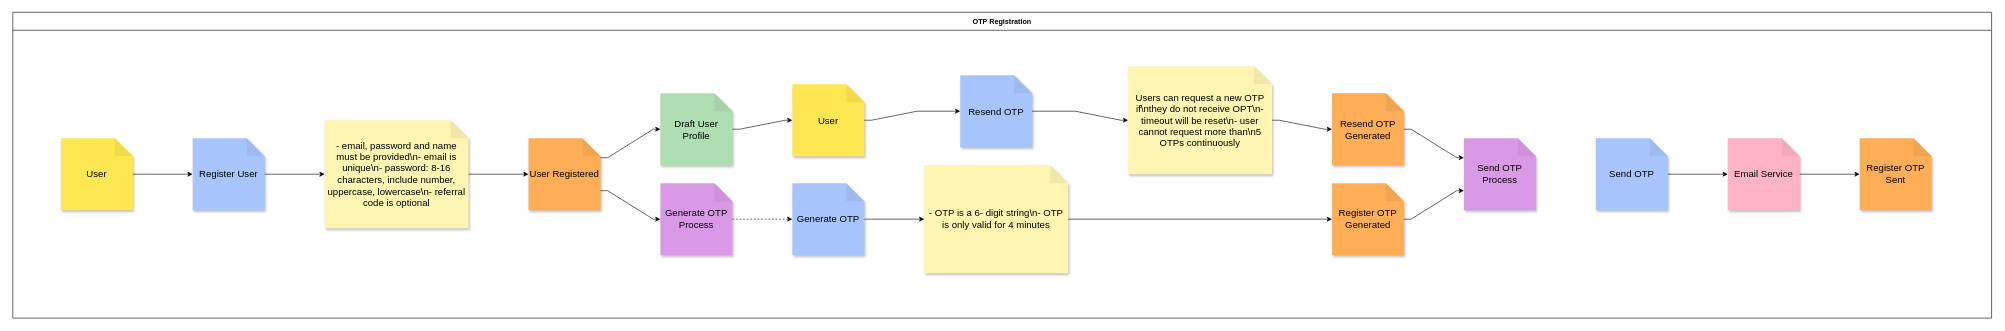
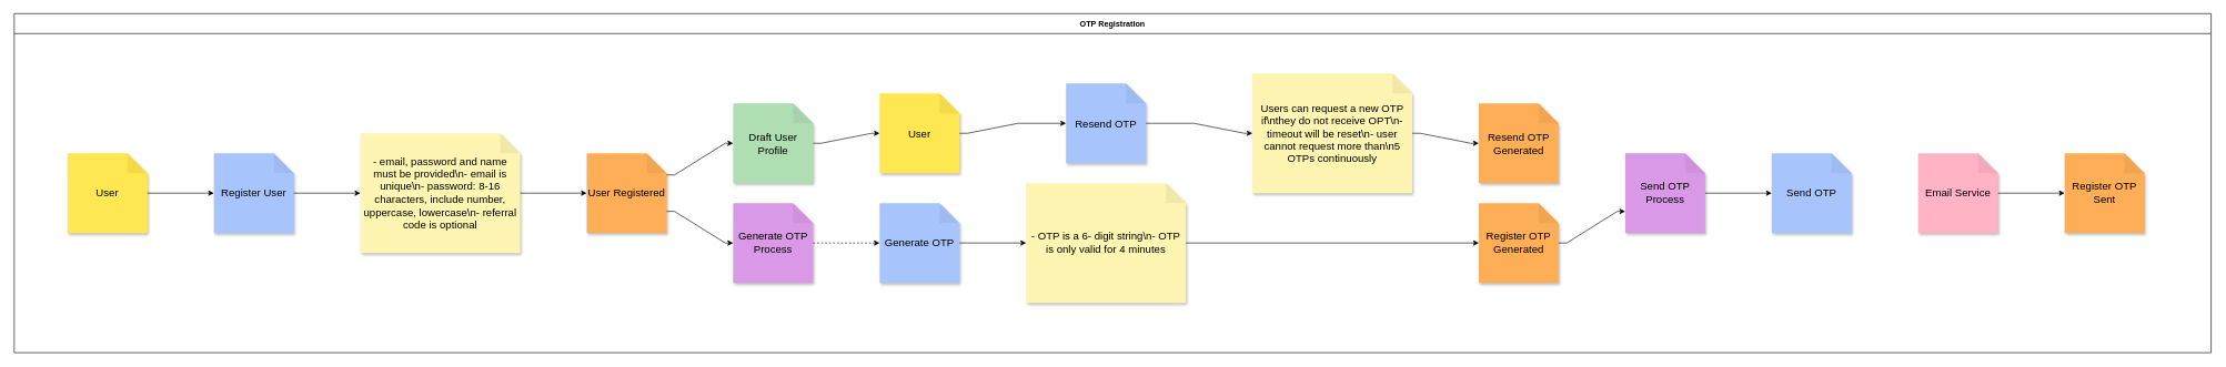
- <mxCell id="28" style="edgeStyle=orthogonalEdgeStyle;rounded=0;orthogonalLoop=1;jettySize=auto;html=1;noEdgeStyle=1;orthogonal=1;" parent="2" source="11" target="12" edge="1"><mxGeometry relative="1" as="geometry"><Array as="points"><mxPoint x="2332" y="195" /><mxPoint x="2408" y="242.5" /></Array></mxGeometry></mxCell>
+ <mxCell id="34" style="edgeStyle=orthogonalEdgeStyle;rounded=0;orthogonalLoop=1;jettySize=auto;html=1;noEdgeStyle=1;orthogonal=1;" parent="2" source="12" target="17" edge="1"><mxGeometry relative="1" as="geometry"><Array as="points"><mxPoint x="2552" y="270" /><mxPoint x="2628" y="270" /></Array></mxGeometry></mxCell>
- <mxCell id="35" style="edgeStyle=orthogonalEdgeStyle;rounded=0;orthogonalLoop=1;jettySize=auto;html=1;noEdgeStyle=1;orthogonal=1;" parent="2" source="17" target="18" edge="1"><mxGeometry relative="1" as="geometry"><Array as="points"><mxPoint x="2772" y="270" /><mxPoint x="2848" y="270" /></Array></mxGeometry></mxCell>
